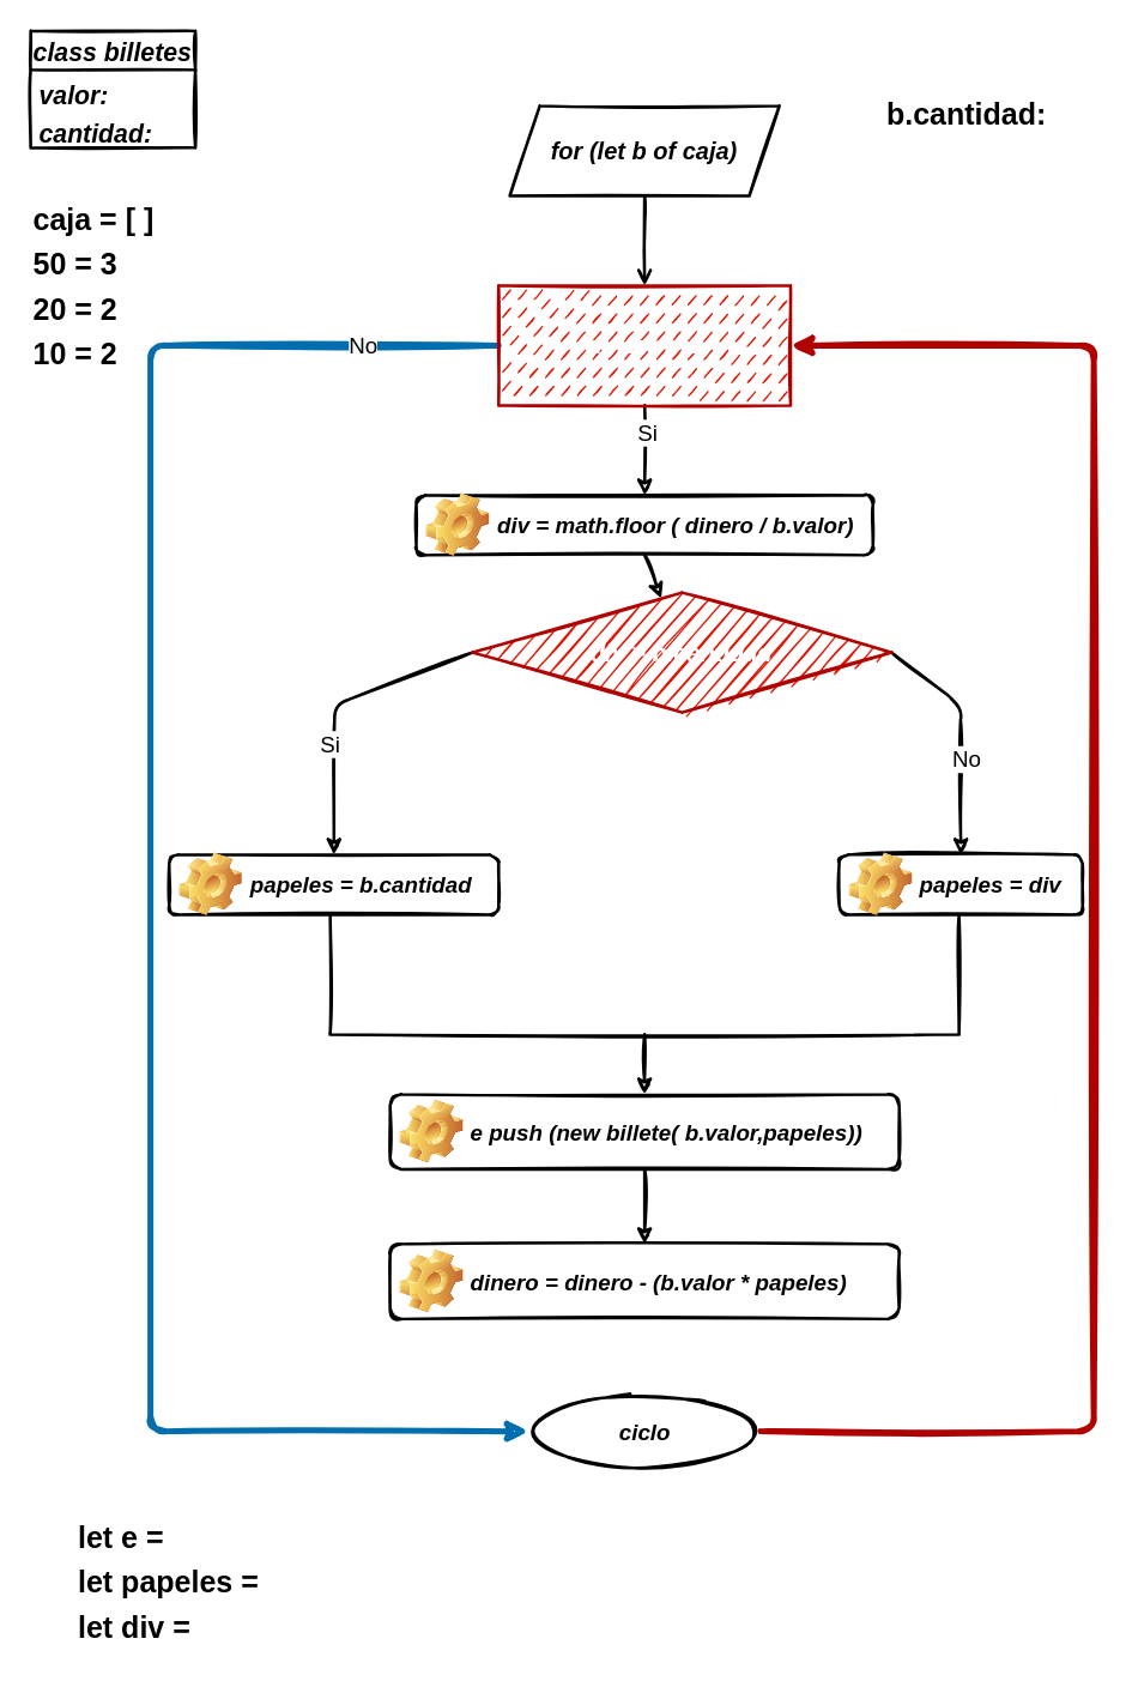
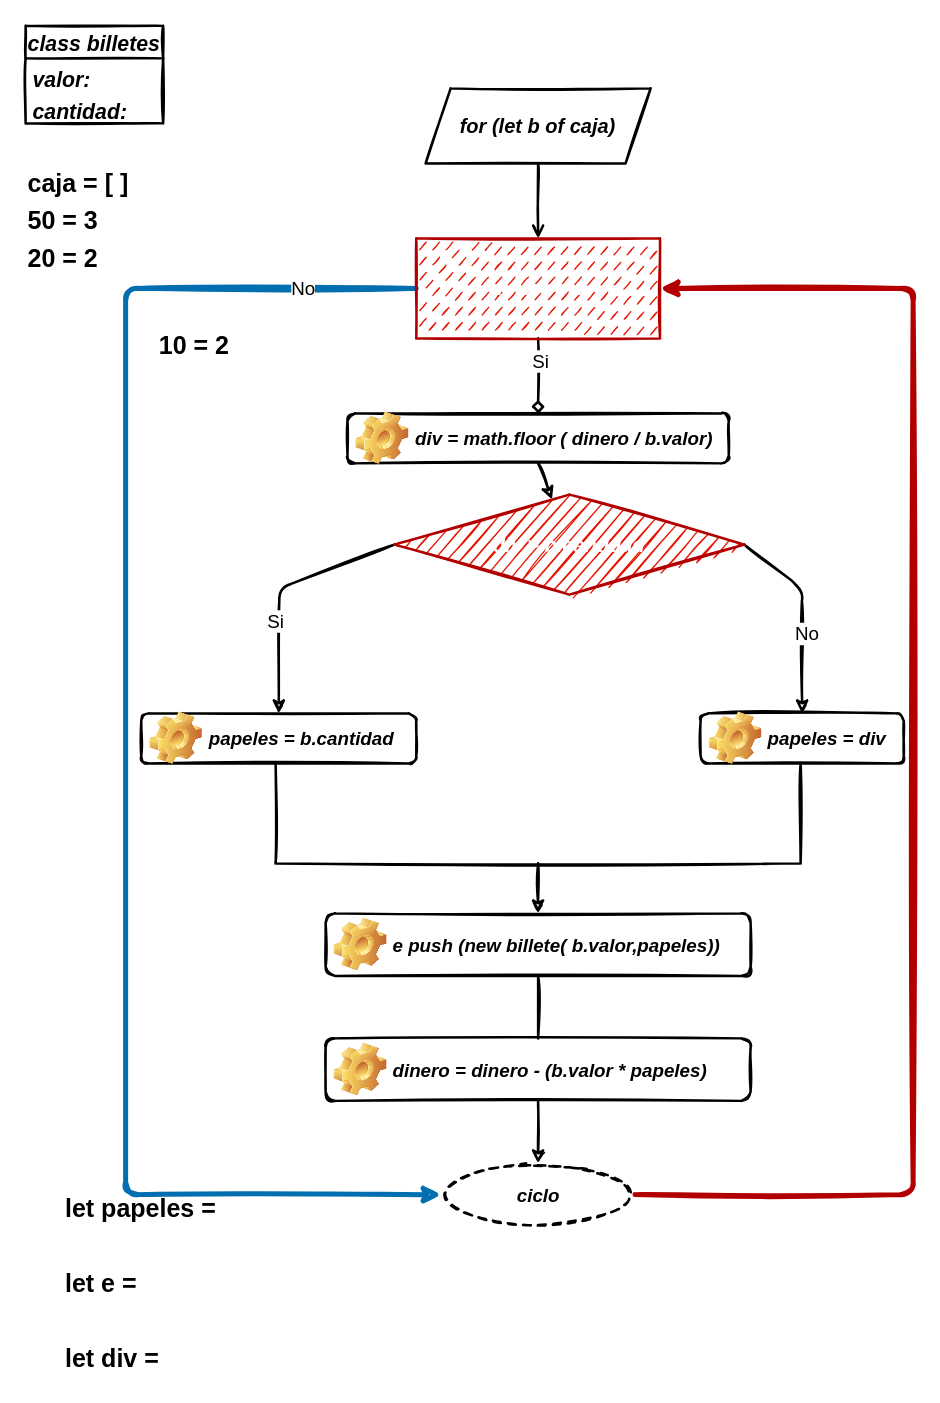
- <mxCell id="34" value="b.valor:" style="text;html=1;strokeColor=none;fillColor=none;align=left;verticalAlign=middle;whiteSpace=wrap;rounded=0;sketch=1;fillStyle=dashed;fontSize=20;fontStyle=1;fontColor=#FFFFFF;" parent="1" vertex="1"><mxGeometry x="590" y="30" width="140" height="30" as="geometry" /></mxCell>
+ <mxCell id="34" value="b.billetes:" style="text;html=1;strokeColor=none;fillColor=none;align=left;verticalAlign=middle;whiteSpace=wrap;rounded=0;sketch=1;fillStyle=dashed;fontSize=20;fontStyle=1;fontColor=#FFFFFF;" parent="1" vertex="1"><mxGeometry x="590" y="30" width="140" height="30" as="geometry" /></mxCell>
- <mxCell id="33" value="b.cantidad:" style="text;html=1;strokeColor=none;fillColor=none;align=left;verticalAlign=middle;whiteSpace=wrap;rounded=0;sketch=1;fillStyle=dashed;fontSize=20;fontStyle=1" parent="1" vertex="1"><mxGeometry x="590" y="60" width="140" height="30" as="geometry" /></mxCell>
- <mxCell id="32" value="10 = 2" style="text;html=1;strokeColor=none;fillColor=none;align=left;verticalAlign=middle;whiteSpace=wrap;rounded=0;sketch=1;fillStyle=dashed;fontSize=20;fontStyle=1" parent="1" vertex="1"><mxGeometry x="20" y="220" width="140" height="30" as="geometry" /></mxCell>
+ <mxCell id="32" value="10 = 2" style="text;html=1;strokeColor=none;fillColor=none;align=left;verticalAlign=middle;whiteSpace=wrap;rounded=0;sketch=1;fillStyle=dashed;fontSize=20;fontStyle=1" parent="1" vertex="1"><mxGeometry x="125" y="260" width="140" height="30" as="geometry" /></mxCell>
- <mxCell id="6" style="edgeStyle=none;sketch=1;html=1;exitX=0.5;exitY=1;exitDx=0;exitDy=0;entryX=0.5;entryY=0;entryDx=0;entryDy=0;fontSize=15;strokeWidth=2;" parent="1" source="8" target="19" edge="1"><mxGeometry relative="1" as="geometry" /></mxCell>
+ <mxCell id="6" style="edgeStyle=none;sketch=1;html=1;exitX=0.5;exitY=1;exitDx=0;exitDy=0;entryX=0.5;entryY=0;entryDx=0;entryDy=0;fontSize=15;strokeWidth=2;endArrow=diamond;" parent="1" source="8" target="19" edge="1"><mxGeometry relative="1" as="geometry" /></mxCell>
- <mxCell id="20" style="edgeStyle=none;sketch=1;html=1;exitX=0.5;exitY=1;exitDx=0;exitDy=0;entryX=0.5;entryY=0;entryDx=0;entryDy=0;fontSize=15;strokeWidth=2;" parent="1" source="21" target="23" edge="1"><mxGeometry relative="1" as="geometry" /></mxCell>
+ <mxCell id="20" style="edgeStyle=none;sketch=1;html=1;exitX=0.5;exitY=1;exitDx=0;exitDy=0;entryX=0.5;entryY=0;entryDx=0;entryDy=0;fontSize=15;strokeWidth=2;endArrow=none;" parent="1" source="21" target="23" edge="1"><mxGeometry relative="1" as="geometry" /></mxCell>
+ <mxCell id="22" style="edgeStyle=none;sketch=1;html=1;exitX=0.5;exitY=1;exitDx=0;exitDy=0;entryX=0.5;entryY=0;entryDx=0;entryDy=0;fontSize=15;strokeWidth=2;" parent="1" source="23" target="25" edge="1"><mxGeometry relative="1" as="geometry" /></mxCell>
- <mxCell id="25" value="ciclo" style="ellipse;whiteSpace=wrap;html=1;sketch=1;fillStyle=dashed;fontSize=15;strokeWidth=2;gradientColor=none;fontStyle=3" parent="1" vertex="1"><mxGeometry x="352.5" y="930" width="155" height="50" as="geometry" /></mxCell>
+ <mxCell id="25" value="ciclo" style="ellipse;whiteSpace=wrap;html=1;sketch=1;fillStyle=dashed;fontSize=15;strokeWidth=2;gradientColor=none;fontStyle=3;dashed=1;" parent="1" vertex="1"><mxGeometry x="352.5" y="930" width="155" height="50" as="geometry" /></mxCell>
- <mxCell id="36" value="let papeles =" style="text;html=1;strokeColor=none;fillColor=none;align=left;verticalAlign=middle;whiteSpace=wrap;rounded=0;sketch=1;fillStyle=dashed;fontSize=20;fontStyle=1" parent="1" vertex="1"><mxGeometry x="50" y="1040" width="140" height="30" as="geometry" /></mxCell>
+ <mxCell id="36" value="let papeles =" style="text;html=1;strokeColor=none;fillColor=none;align=left;verticalAlign=middle;whiteSpace=wrap;rounded=0;sketch=1;fillStyle=dashed;fontSize=20;fontStyle=1" parent="1" vertex="1"><mxGeometry x="50" y="950" width="140" height="30" as="geometry" /></mxCell>
